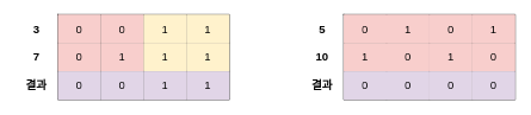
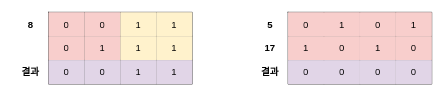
- <mxCell id="18" value="&lt;font style=&quot;font-size: 16px;&quot;&gt;&lt;b&gt;3&lt;/b&gt;&lt;/font&gt;" style="text;html=1;strokeColor=none;fillColor=none;align=center;verticalAlign=middle;whiteSpace=wrap;rounded=0;" vertex="1" parent="1"><mxGeometry x="20" y="20" width="60" height="40" as="geometry" /></mxCell>
+ <mxCell id="18" value="&lt;font style=&quot;font-size: 16px;&quot;&gt;&lt;b&gt;8&lt;/b&gt;&lt;/font&gt;" style="text;html=1;strokeColor=none;fillColor=none;align=center;verticalAlign=middle;whiteSpace=wrap;rounded=0;" vertex="1" parent="1"><mxGeometry x="20" y="20" width="60" height="40" as="geometry" /></mxCell>
- <mxCell id="19" value="&lt;font style=&quot;font-size: 16px;&quot;&gt;&lt;b&gt;7&lt;/b&gt;&lt;/font&gt;" style="text;html=1;strokeColor=none;fillColor=none;align=center;verticalAlign=middle;whiteSpace=wrap;rounded=0;" vertex="1" parent="1"><mxGeometry x="20" y="60" width="60" height="40" as="geometry" /></mxCell>
- <mxCell id="39" value="&lt;font style=&quot;font-size: 16px;&quot;&gt;&lt;b&gt;10&lt;/b&gt;&lt;/font&gt;" style="text;html=1;strokeColor=none;fillColor=none;align=center;verticalAlign=middle;whiteSpace=wrap;rounded=0;" vertex="1" parent="37"><mxGeometry y="40" width="60" height="40" as="geometry" /></mxCell>
+ <mxCell id="39" value="&lt;font style=&quot;font-size: 16px;&quot;&gt;&lt;b&gt;17&lt;/b&gt;&lt;/font&gt;" style="text;html=1;strokeColor=none;fillColor=none;align=center;verticalAlign=middle;whiteSpace=wrap;rounded=0;" vertex="1" parent="37"><mxGeometry y="40" width="60" height="40" as="geometry" /></mxCell>
